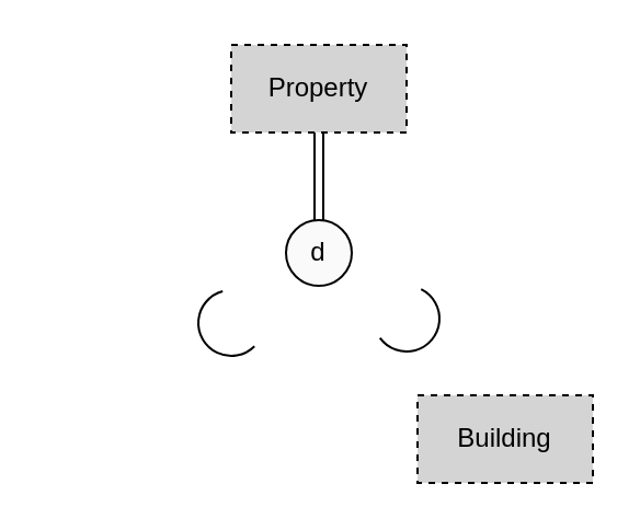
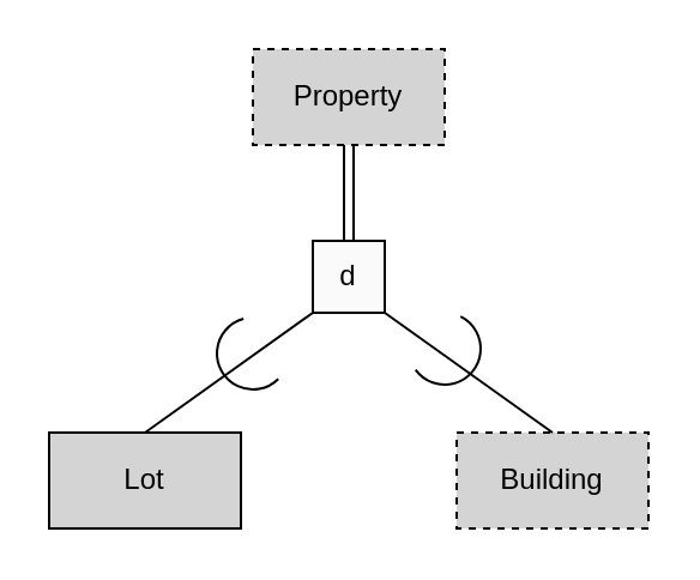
- <mxCell id="5" value="d" style="ellipse;whiteSpace=wrap;html=1;aspect=fixed;fillColor=#FAFAFA;" vertex="1" parent="1"><mxGeometry x="130" y="100" width="30" height="30" as="geometry" /></mxCell>
+ <mxCell id="5" value="d" style="whiteSpace=wrap;html=1;aspect=fixed;fillColor=#FAFAFA;rounded=0;" vertex="1" parent="1"><mxGeometry x="130" y="100" width="30" height="30" as="geometry" /></mxCell>
+ <mxCell id="8" value="" style="endArrow=none;html=1;exitX=0.5;exitY=0;exitDx=0;exitDy=0;entryX=1;entryY=1;entryDx=0;entryDy=0;" edge="1" parent="1" source="4" target="5"><mxGeometry width="50" height="50" relative="1" as="geometry"><mxPoint x="70" y="220" as="sourcePoint" /><mxPoint x="144.393" y="135.607" as="targetPoint" /></mxGeometry></mxCell>
+ <mxCell id="7" value="" style="endArrow=none;html=1;exitX=0.5;exitY=0;exitDx=0;exitDy=0;entryX=0;entryY=1;entryDx=0;entryDy=0;" edge="1" parent="1" source="3" target="5"><mxGeometry width="50" height="50" relative="1" as="geometry"><mxPoint x="125" y="200" as="sourcePoint" /><mxPoint x="175" y="150" as="targetPoint" /></mxGeometry></mxCell>
+ <mxCell id="3" value="Lot" style="rounded=0;whiteSpace=wrap;html=1;fillColor=#D4D4D4;" vertex="1" parent="1"><mxGeometry x="20" y="180" width="80" height="40" as="geometry" /></mxCell>
